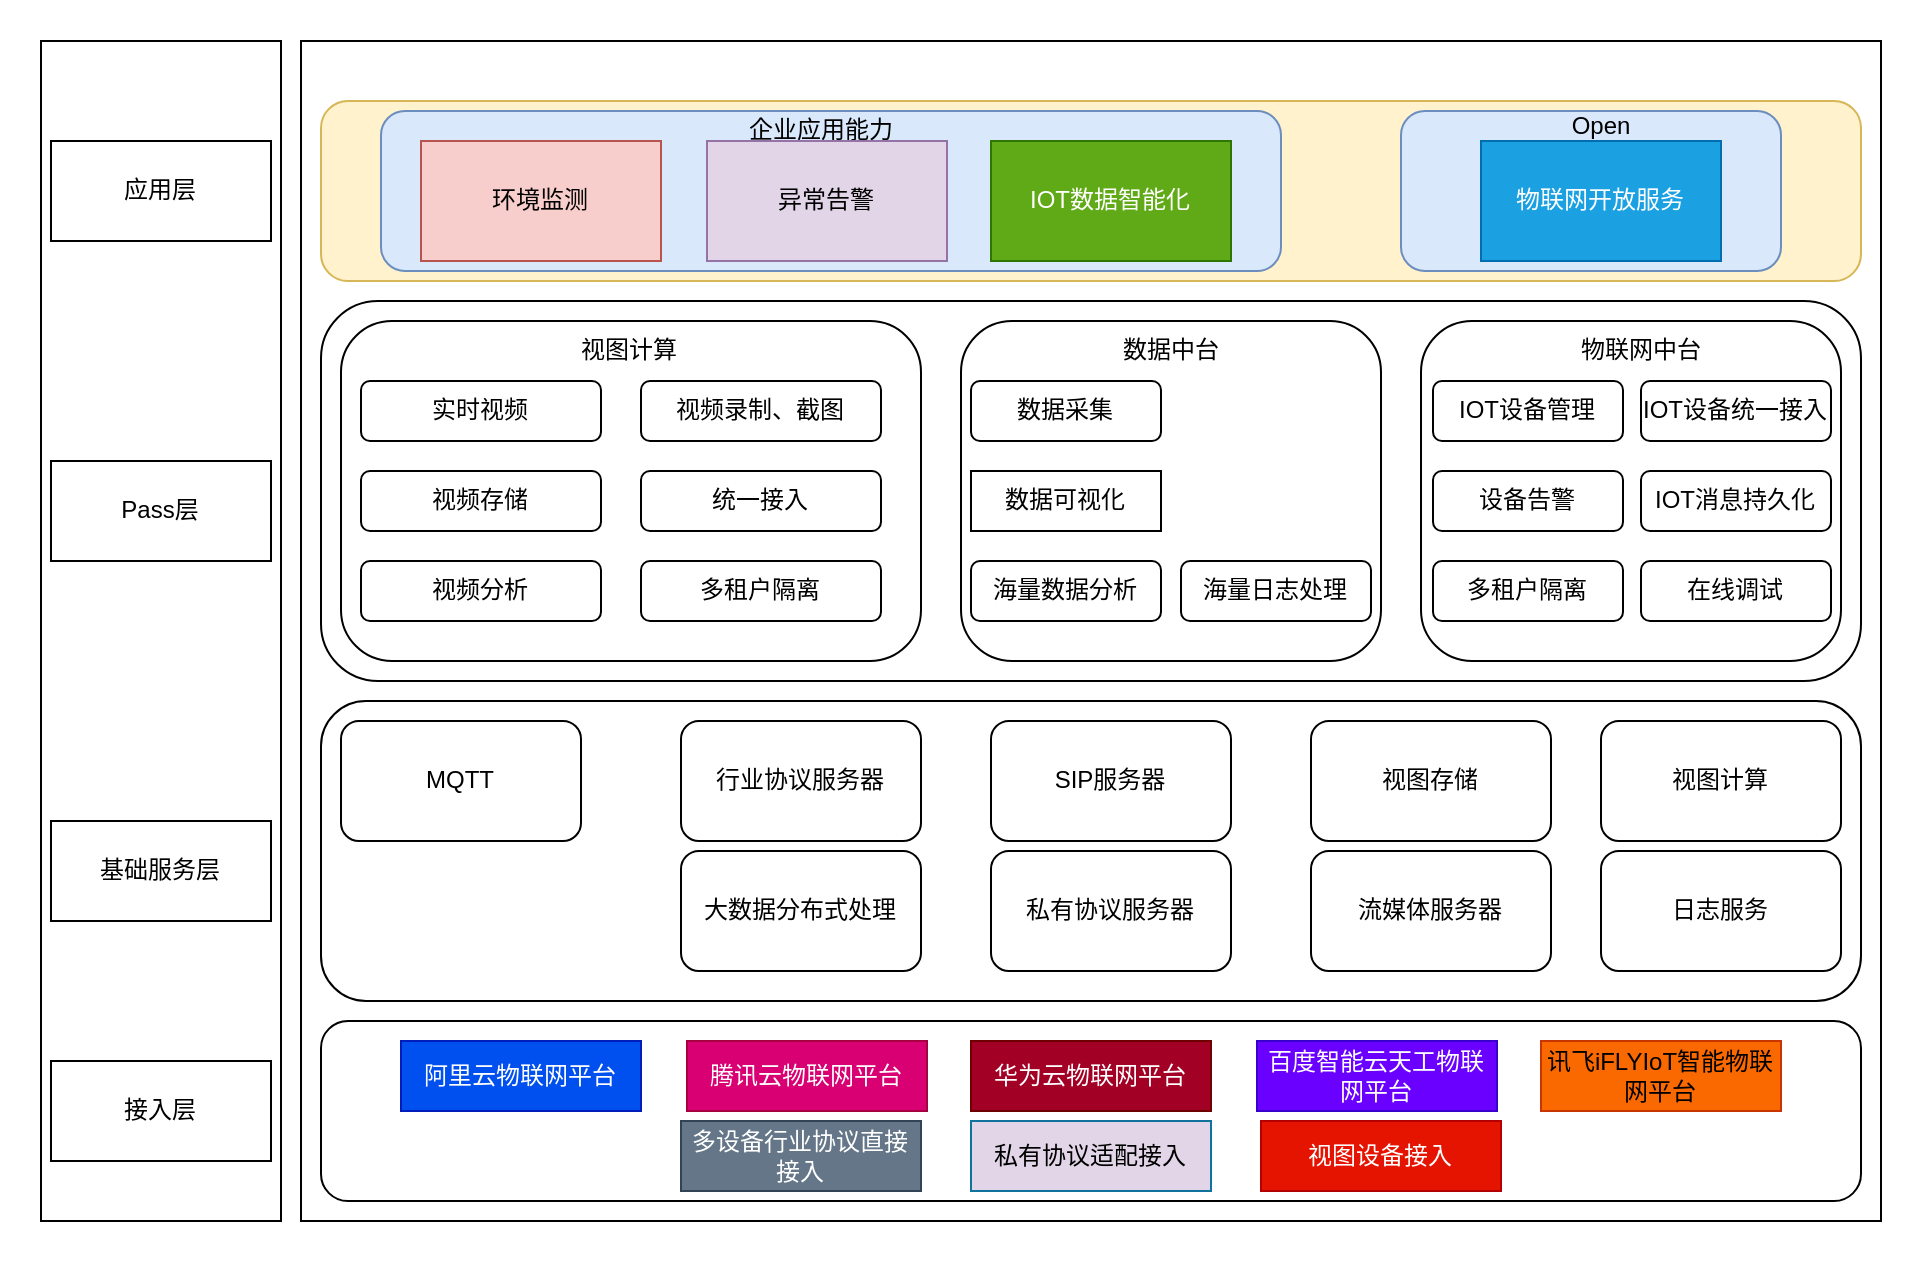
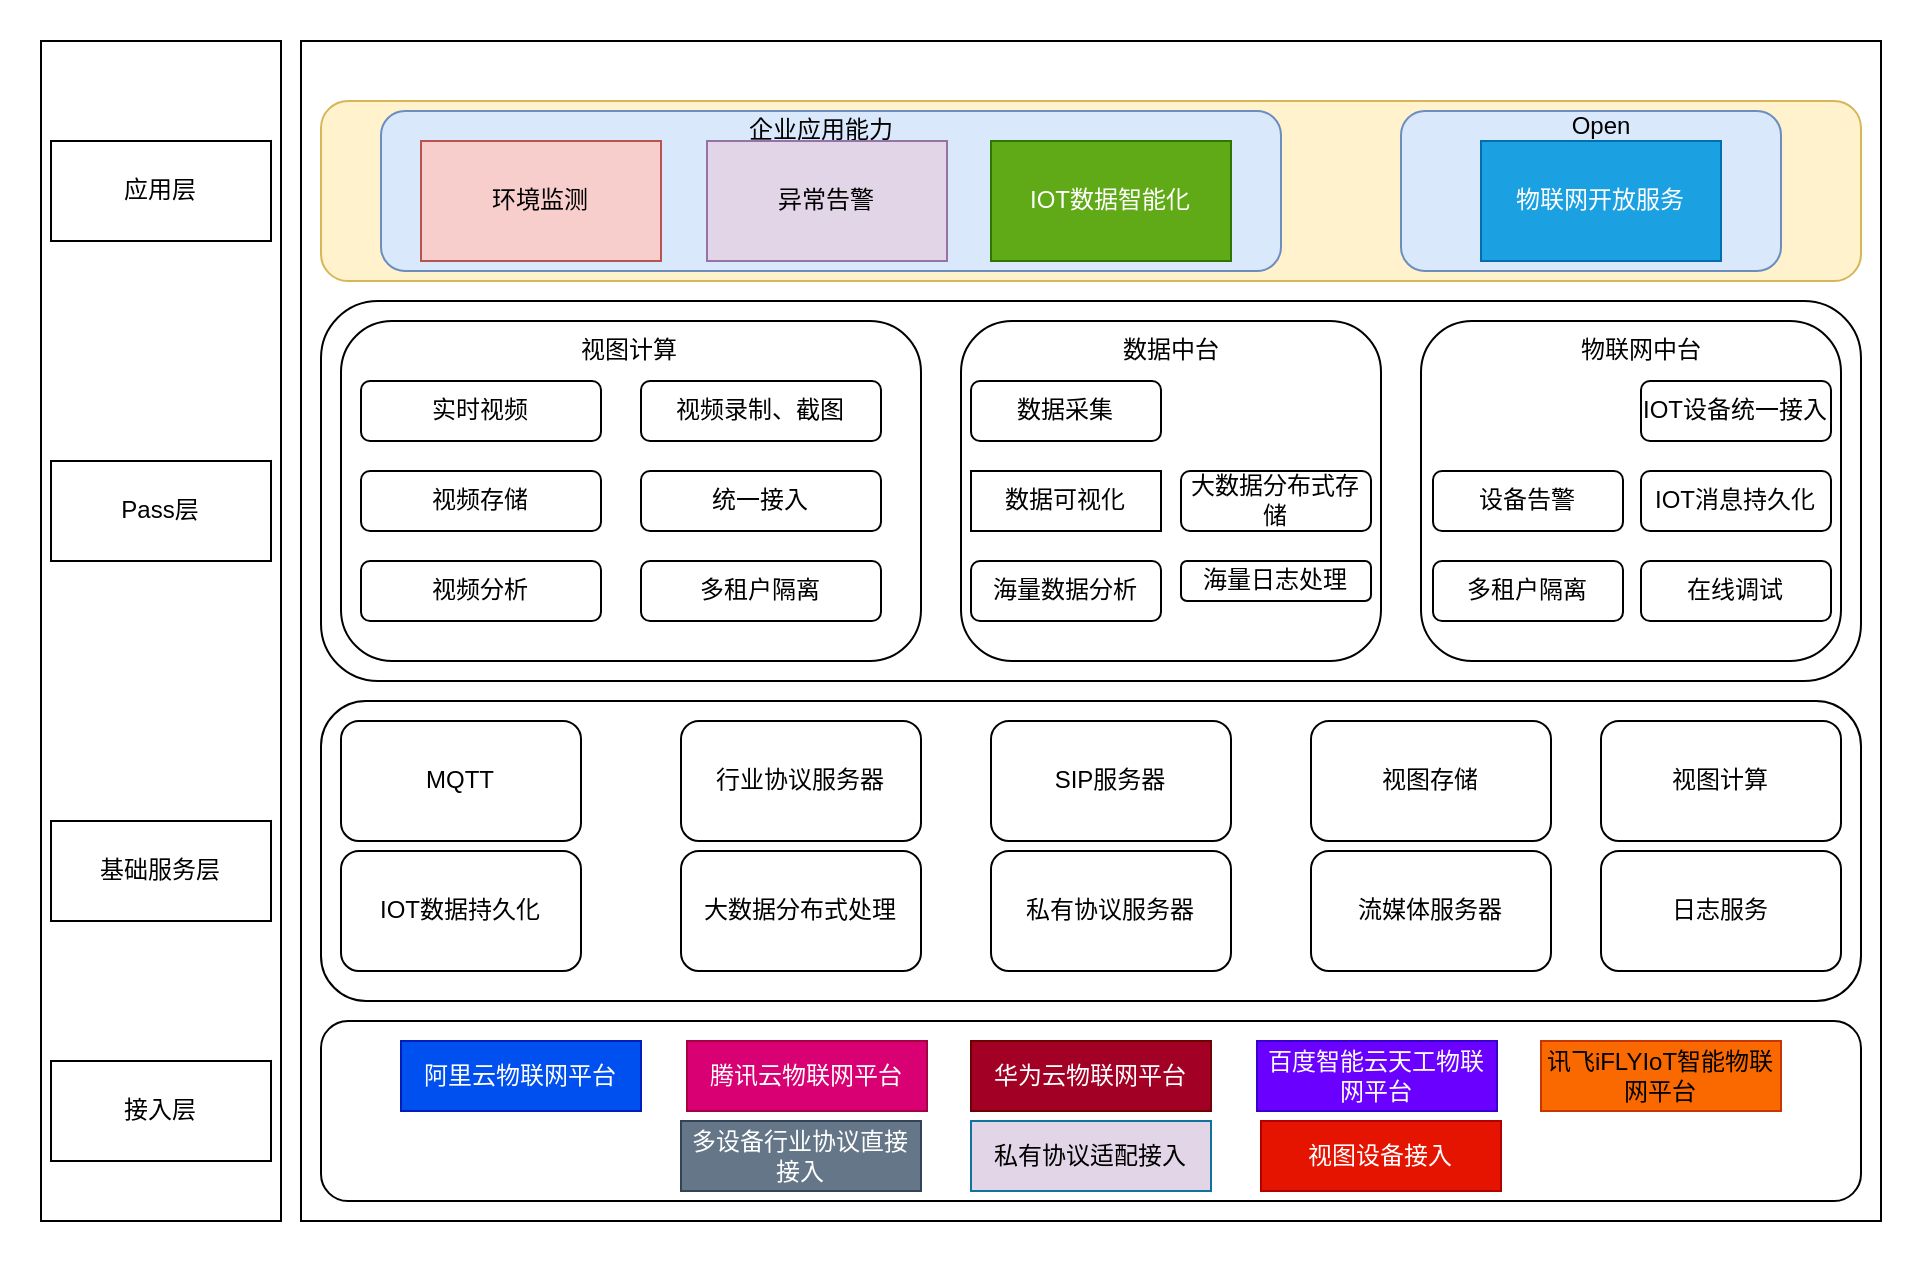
- <mxCell id="59" value="IOT设备管理" style="rounded=1;whiteSpace=wrap;html=1;" vertex="1" parent="1"><mxGeometry x="716" y="190" width="95" height="30" as="geometry" /></mxCell>
+ <mxCell id="54" value="大数据分布式存储" style="rounded=1;whiteSpace=wrap;html=1;" vertex="1" parent="1"><mxGeometry x="590" y="235" width="95" height="30" as="geometry" /></mxCell>
- <mxCell id="56" value="海量日志处理" style="rounded=1;whiteSpace=wrap;html=1;" vertex="1" parent="1"><mxGeometry x="590" y="280" width="95" height="30" as="geometry" /></mxCell>
+ <mxCell id="56" value="海量日志处理" style="rounded=1;whiteSpace=wrap;html=1;" vertex="1" parent="1"><mxGeometry x="590" y="280" width="95" height="20" as="geometry" /></mxCell>
+ <mxCell id="37" value="IOT数据持久化" style="rounded=1;whiteSpace=wrap;html=1;" vertex="1" parent="1"><mxGeometry x="170" y="425" width="120" height="60" as="geometry" /></mxCell>
